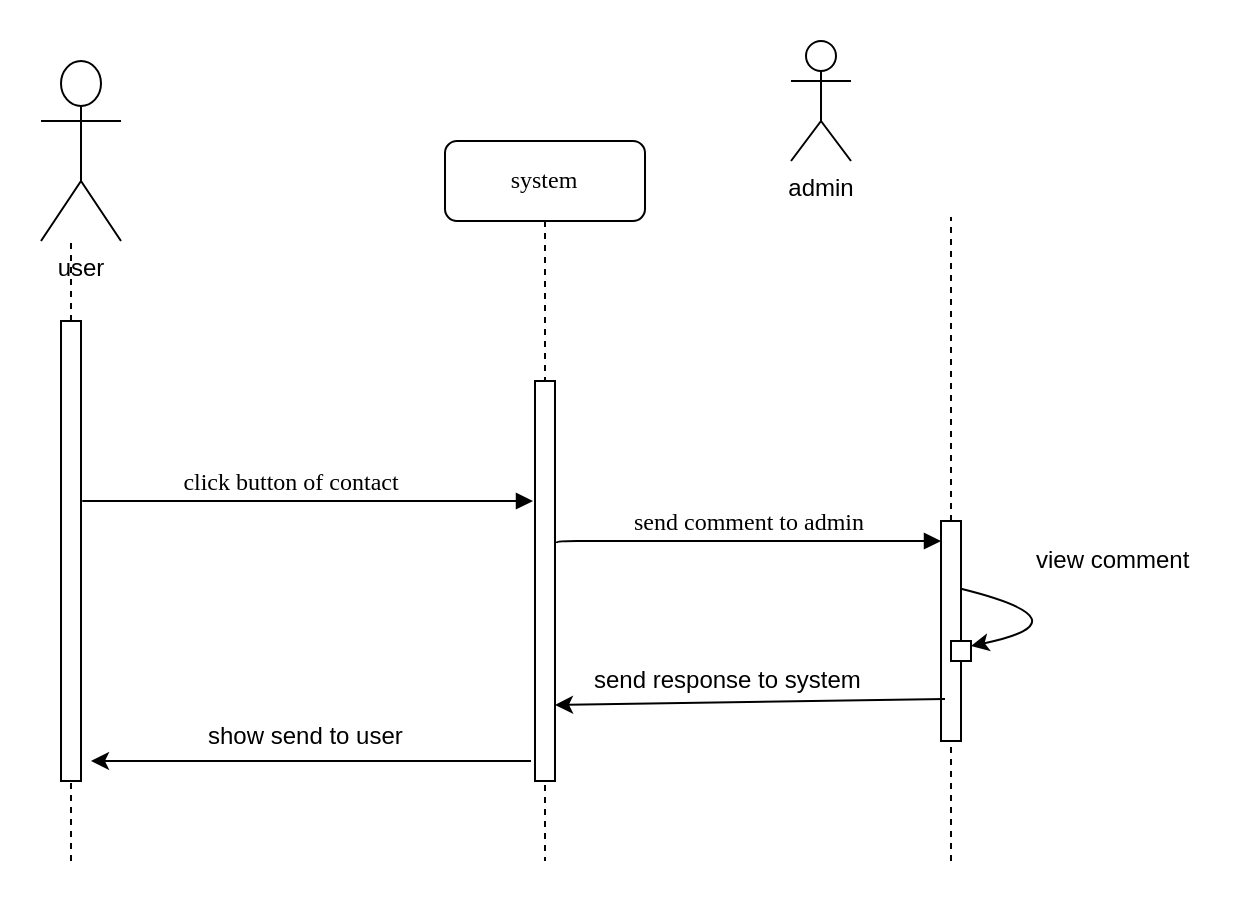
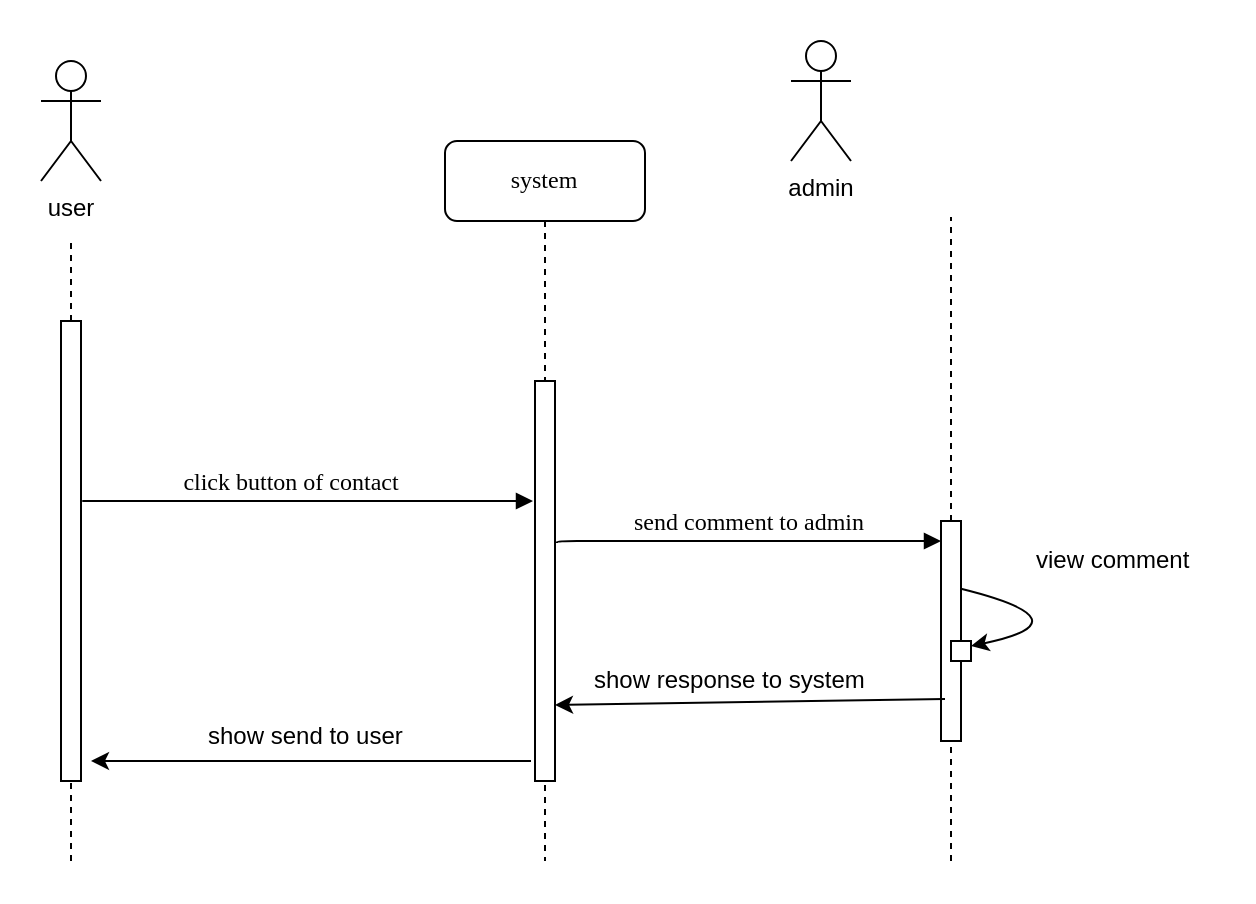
- <mxCell id="5" value="user" style="shape=umlActor;verticalLabelPosition=bottom;labelBackgroundColor=#ffffff;verticalAlign=top;html=1;outlineConnect=0;" parent="1" vertex="1"><mxGeometry x="20" y="30" width="40" height="90" as="geometry" /></mxCell>
+ <mxCell id="5" value="user" style="shape=umlActor;verticalLabelPosition=bottom;labelBackgroundColor=#ffffff;verticalAlign=top;html=1;outlineConnect=0;" parent="1" vertex="1"><mxGeometry x="20" y="30" width="30" height="60" as="geometry" /></mxCell>
- <mxCell id="11" value="send response to system" style="text;html=1;resizable=0;points=[];autosize=1;align=left;verticalAlign=top;spacingTop=-4;" parent="1" vertex="1"><mxGeometry x="295" y="330" width="150" height="20" as="geometry" /></mxCell>
+ <mxCell id="11" value="show response to system" style="text;html=1;resizable=0;points=[];autosize=1;align=left;verticalAlign=top;spacingTop=-4;" parent="1" vertex="1"><mxGeometry x="295" y="330" width="150" height="20" as="geometry" /></mxCell>
